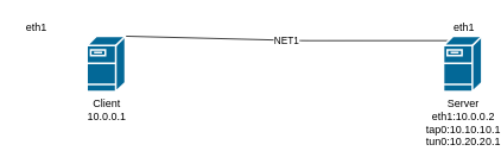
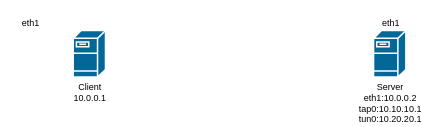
- <mxCell id="2" value="NET1" style="rounded=1;orthogonalLoop=1;jettySize=auto;html=1;exitX=1;exitY=0;exitDx=0;exitDy=0;exitPerimeter=0;entryX=0.13;entryY=0.08;entryDx=0;entryDy=0;entryPerimeter=0;strokeColor=#000000;startArrow=none;startFill=0;endArrow=none;endFill=0;" parent="1" source="3" target="4" edge="1"><mxGeometry relative="1" as="geometry"><mxPoint x="279" y="-49" as="targetPoint" /><Array as="points"><mxPoint x="337" y="45" /></Array></mxGeometry></mxCell>
